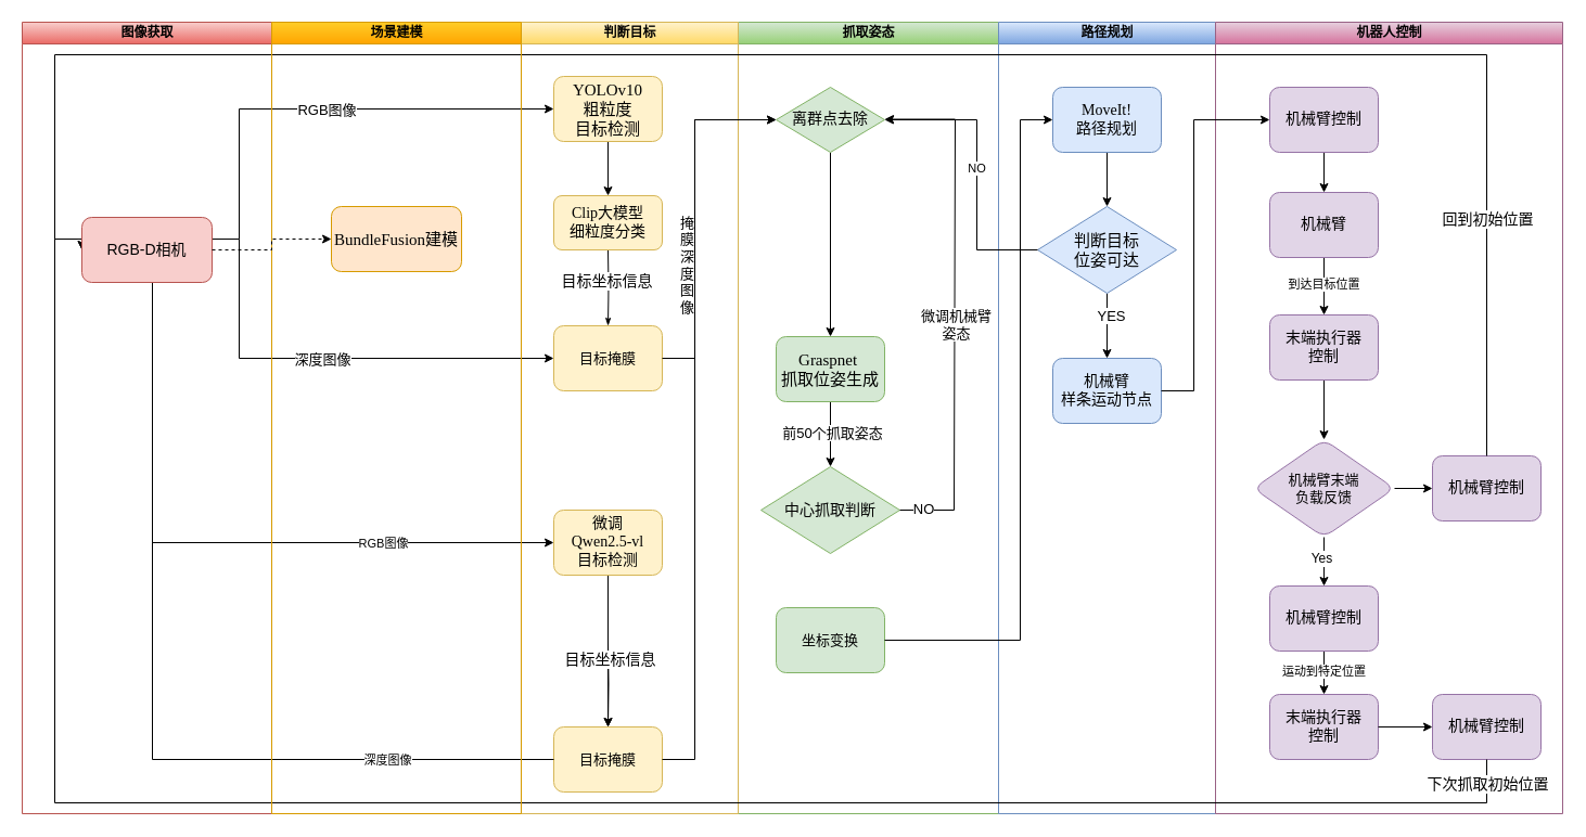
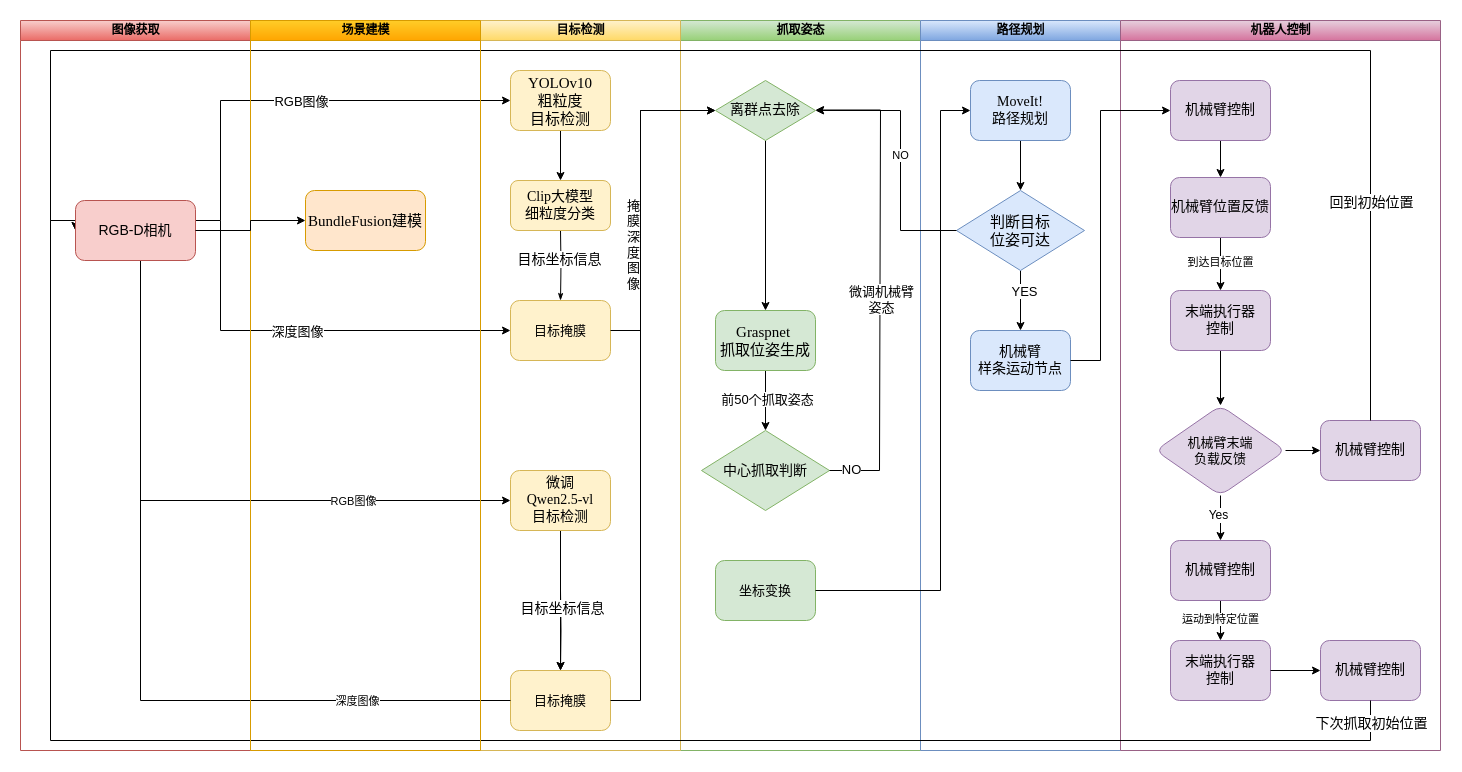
- <mxCell id="15" value="判断目标" style="swimlane;html=1;startSize=20;fillColor=#fff2cc;strokeColor=#d6b656;gradientColor=#ffd966;" vertex="1" parent="1"><mxGeometry x="480" y="20" width="200" height="730" as="geometry" /></mxCell>
+ <mxCell id="15" value="目标检测" style="swimlane;html=1;startSize=20;fillColor=#fff2cc;strokeColor=#d6b656;gradientColor=#ffd966;" vertex="1" parent="1"><mxGeometry x="480" y="20" width="200" height="730" as="geometry" /></mxCell>
- <mxCell id="46" value="&lt;span style=&quot;font-size: 14px;&quot;&gt;机械臂&lt;/span&gt;" style="rounded=1;whiteSpace=wrap;html=1;shadow=0;labelBackgroundColor=none;strokeWidth=1;fontFamily=Verdana;fontSize=8;align=center;fillColor=#e1d5e7;strokeColor=#9673a6;" vertex="1" parent="41"><mxGeometry x="50" y="157" width="100" height="60" as="geometry" /></mxCell>
+ <mxCell id="46" value="&lt;span style=&quot;font-size: 14px;&quot;&gt;机械臂位置反馈&lt;/span&gt;" style="rounded=1;whiteSpace=wrap;html=1;shadow=0;labelBackgroundColor=none;strokeWidth=1;fontFamily=Verdana;fontSize=8;align=center;fillColor=#e1d5e7;strokeColor=#9673a6;" vertex="1" parent="41"><mxGeometry x="50" y="157" width="100" height="60" as="geometry" /></mxCell>
- <mxCell id="72" style="edgeStyle=orthogonalEdgeStyle;rounded=0;orthogonalLoop=1;jettySize=auto;html=1;entryX=0;entryY=0.5;entryDx=0;entryDy=0;dashed=1;" edge="1" parent="1" source="69" target="71"><mxGeometry relative="1" as="geometry" /></mxCell>
+ <mxCell id="72" style="edgeStyle=orthogonalEdgeStyle;rounded=0;orthogonalLoop=1;jettySize=auto;html=1;entryX=0;entryY=0.5;entryDx=0;entryDy=0;" edge="1" parent="1" source="69" target="71"><mxGeometry relative="1" as="geometry" /></mxCell>
